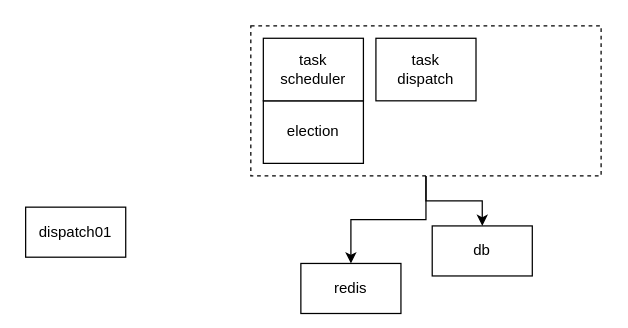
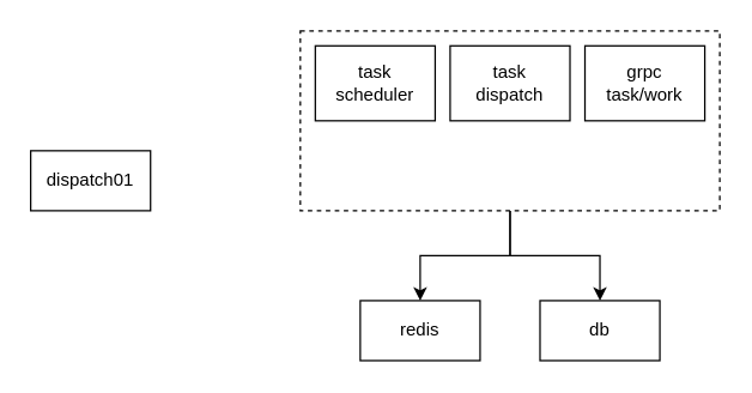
+ <mxCell id="11" value="grpc&lt;br&gt;task/work" style="rounded=0;whiteSpace=wrap;html=1;" vertex="1" parent="1"><mxGeometry x="390" y="30" width="80" height="50" as="geometry" /></mxCell>
- <mxCell id="8" value="election" style="rounded=0;whiteSpace=wrap;html=1;" vertex="1" parent="1"><mxGeometry x="210" y="80" width="80" height="50" as="geometry" /></mxCell>
- <mxCell id="7" value="dispatch01" style="rounded=0;whiteSpace=wrap;html=1;" parent="1" vertex="1"><mxGeometry x="20" y="165" width="80" height="40" as="geometry" /></mxCell>
+ <mxCell id="7" value="dispatch01" style="rounded=0;whiteSpace=wrap;html=1;" parent="1" vertex="1"><mxGeometry x="20" y="100" width="80" height="40" as="geometry" /></mxCell>
- <mxCell id="6" value="db" style="rounded=0;whiteSpace=wrap;html=1;" parent="1" vertex="1"><mxGeometry x="345" y="180" width="80" height="40" as="geometry" /></mxCell>
+ <mxCell id="6" value="db" style="rounded=0;whiteSpace=wrap;html=1;" parent="1" vertex="1"><mxGeometry x="360" y="200" width="80" height="40" as="geometry" /></mxCell>
- <mxCell id="5" value="redis" style="rounded=0;whiteSpace=wrap;html=1;" parent="1" vertex="1"><mxGeometry x="240" y="210" width="80" height="40" as="geometry" /></mxCell>
+ <mxCell id="5" value="redis" style="rounded=0;whiteSpace=wrap;html=1;" parent="1" vertex="1"><mxGeometry x="240" y="200" width="80" height="40" as="geometry" /></mxCell>
